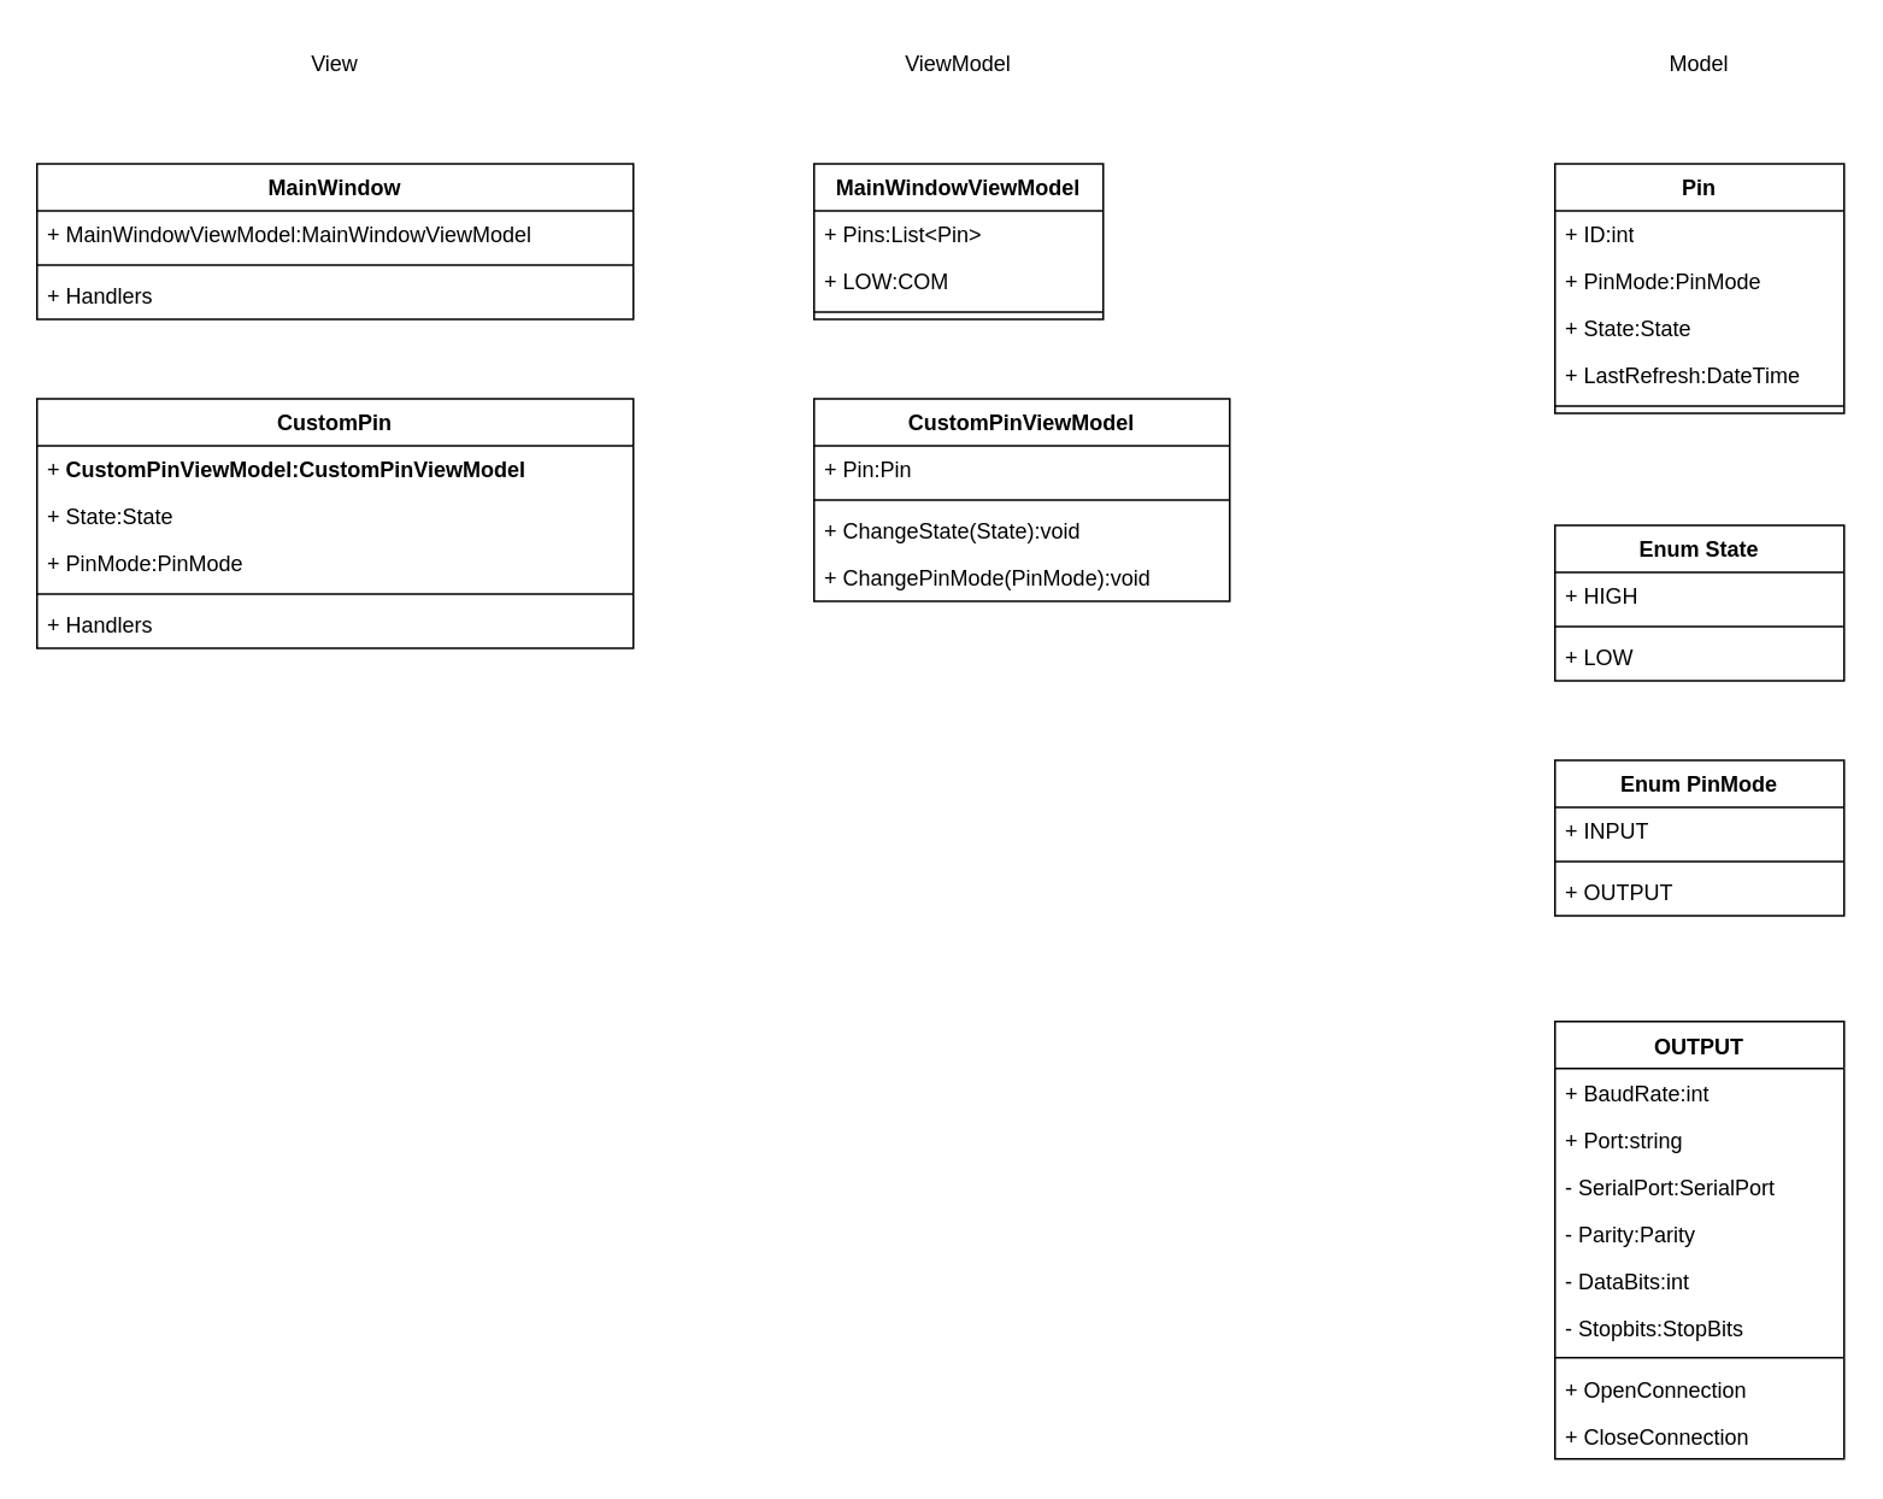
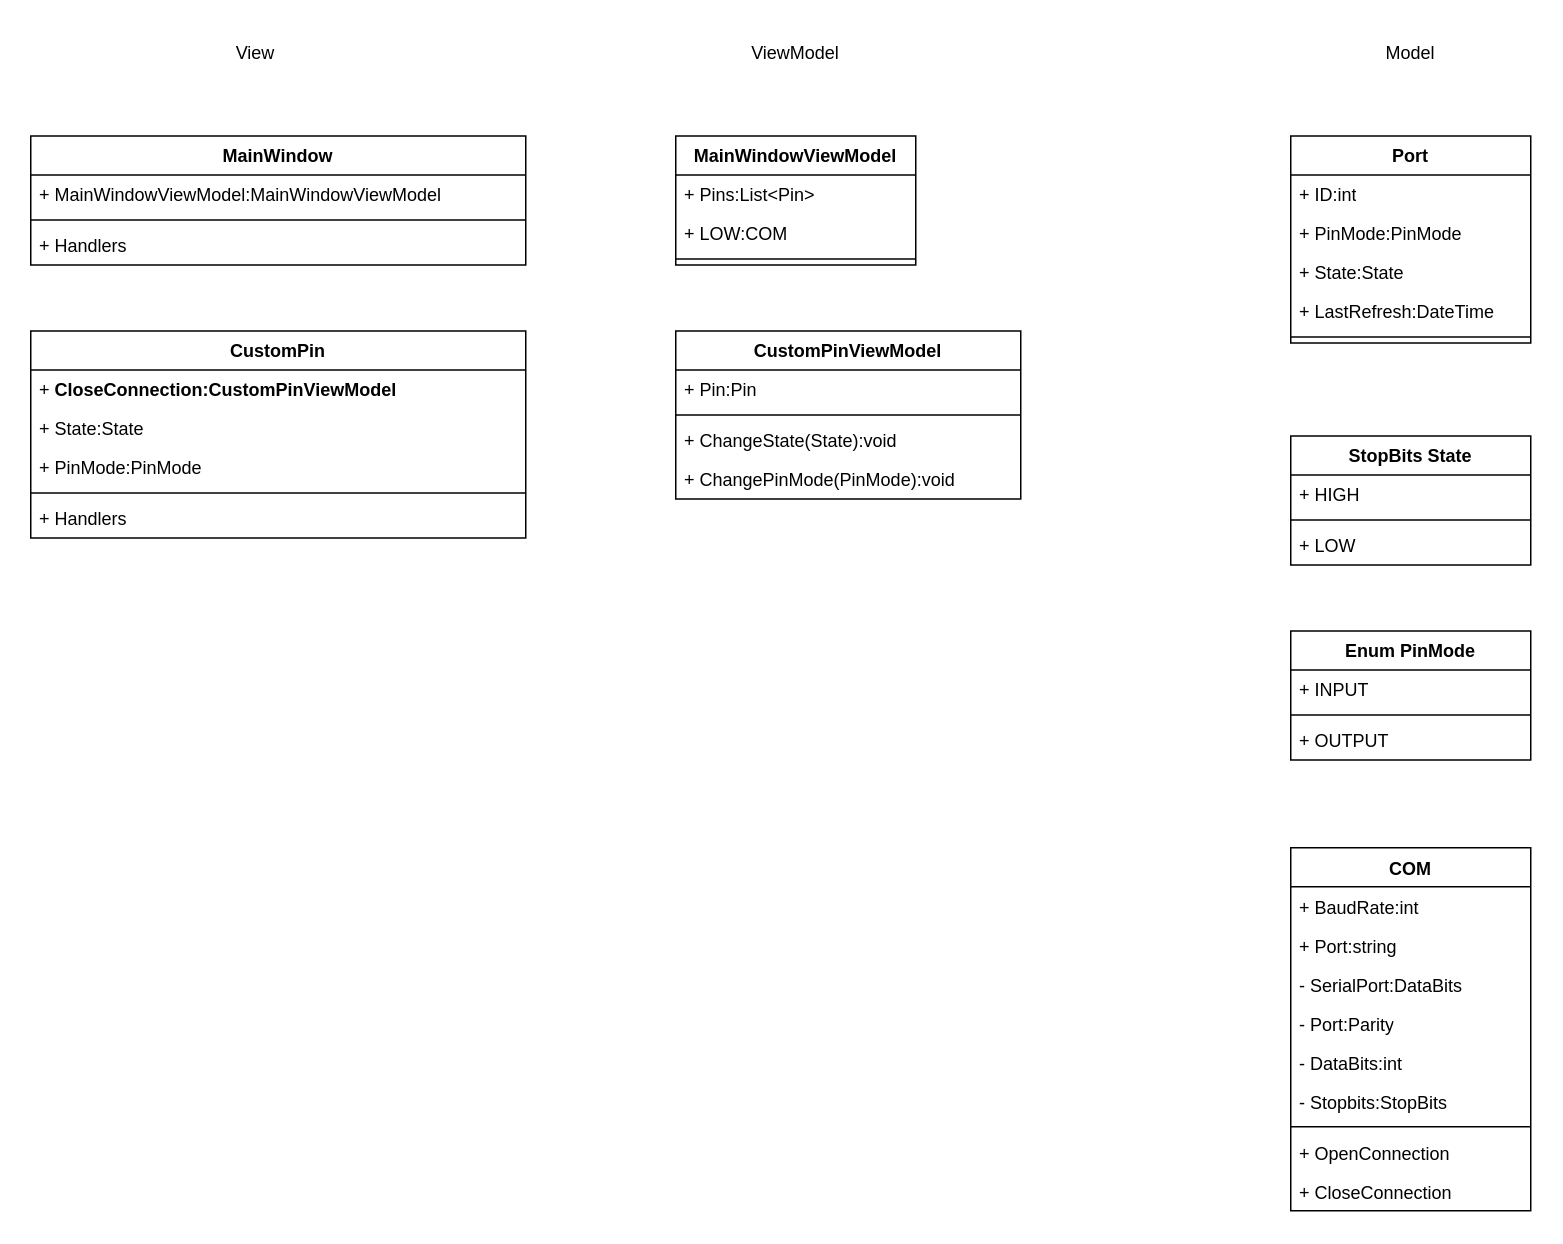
- <mxCell id="45" value="View" style="text;html=1;align=center;verticalAlign=middle;whiteSpace=wrap;rounded=0;" parent="1" vertex="1"><mxGeometry x="155" y="20" width="60" height="30" as="geometry" /></mxCell>
+ <mxCell id="45" value="View" style="text;html=1;align=center;verticalAlign=middle;whiteSpace=wrap;rounded=0;" parent="1" vertex="1"><mxGeometry x="140" y="20" width="60" height="30" as="geometry" /></mxCell>
- <mxCell id="6" value="Pin" style="swimlane;fontStyle=1;align=center;verticalAlign=top;childLayout=stackLayout;horizontal=1;startSize=26;horizontalStack=0;resizeParent=1;resizeParentMax=0;resizeLast=0;collapsible=1;marginBottom=0;whiteSpace=wrap;html=1;" parent="1" vertex="1"><mxGeometry x="860" y="90" width="160" height="138" as="geometry" /></mxCell>
+ <mxCell id="6" value="Port" style="swimlane;fontStyle=1;align=center;verticalAlign=top;childLayout=stackLayout;horizontal=1;startSize=26;horizontalStack=0;resizeParent=1;resizeParentMax=0;resizeLast=0;collapsible=1;marginBottom=0;whiteSpace=wrap;html=1;" parent="1" vertex="1"><mxGeometry x="860" y="90" width="160" height="138" as="geometry" /></mxCell>
- <mxCell id="35" value="+&amp;nbsp;&lt;span style=&quot;font-weight: 700; text-align: center;&quot;&gt;CustomPinViewModel:&lt;/span&gt;&lt;span style=&quot;font-weight: 700; text-align: center;&quot;&gt;CustomPinViewModel&lt;/span&gt;" style="text;strokeColor=none;fillColor=none;align=left;verticalAlign=top;spacingLeft=4;spacingRight=4;overflow=hidden;rotatable=0;points=[[0,0.5],[1,0.5]];portConstraint=eastwest;whiteSpace=wrap;html=1;" parent="34" vertex="1"><mxGeometry y="26" width="330" height="26" as="geometry" /></mxCell>
+ <mxCell id="35" value="+&amp;nbsp;&lt;span style=&quot;font-weight: 700; text-align: center;&quot;&gt;CloseConnection:&lt;/span&gt;&lt;span style=&quot;font-weight: 700; text-align: center;&quot;&gt;CustomPinViewModel&lt;/span&gt;" style="text;strokeColor=none;fillColor=none;align=left;verticalAlign=top;spacingLeft=4;spacingRight=4;overflow=hidden;rotatable=0;points=[[0,0.5],[1,0.5]];portConstraint=eastwest;whiteSpace=wrap;html=1;" parent="34" vertex="1"><mxGeometry y="26" width="330" height="26" as="geometry" /></mxCell>
- <mxCell id="16" value="Enum State" style="swimlane;fontStyle=1;align=center;verticalAlign=top;childLayout=stackLayout;horizontal=1;startSize=26;horizontalStack=0;resizeParent=1;resizeParentMax=0;resizeLast=0;collapsible=1;marginBottom=0;whiteSpace=wrap;html=1;" parent="1" vertex="1"><mxGeometry x="860" y="290" width="160" height="86" as="geometry" /></mxCell>
+ <mxCell id="16" value="StopBits State" style="swimlane;fontStyle=1;align=center;verticalAlign=top;childLayout=stackLayout;horizontal=1;startSize=26;horizontalStack=0;resizeParent=1;resizeParentMax=0;resizeLast=0;collapsible=1;marginBottom=0;whiteSpace=wrap;html=1;" parent="1" vertex="1"><mxGeometry x="860" y="290" width="160" height="86" as="geometry" /></mxCell>
- <mxCell id="20" value="OUTPUT" style="swimlane;fontStyle=1;align=center;verticalAlign=top;childLayout=stackLayout;horizontal=1;startSize=26;horizontalStack=0;resizeParent=1;resizeParentMax=0;resizeLast=0;collapsible=1;marginBottom=0;whiteSpace=wrap;html=1;" parent="1" vertex="1"><mxGeometry x="860" y="564.5" width="160" height="242" as="geometry" /></mxCell>
+ <mxCell id="20" value="COM" style="swimlane;fontStyle=1;align=center;verticalAlign=top;childLayout=stackLayout;horizontal=1;startSize=26;horizontalStack=0;resizeParent=1;resizeParentMax=0;resizeLast=0;collapsible=1;marginBottom=0;whiteSpace=wrap;html=1;" parent="1" vertex="1"><mxGeometry x="860" y="564.5" width="160" height="242" as="geometry" /></mxCell>
- <mxCell id="23" value="- SerialPort:SerialPort" style="text;strokeColor=none;fillColor=none;align=left;verticalAlign=top;spacingLeft=4;spacingRight=4;overflow=hidden;rotatable=0;points=[[0,0.5],[1,0.5]];portConstraint=eastwest;whiteSpace=wrap;html=1;" parent="20" vertex="1"><mxGeometry y="78" width="160" height="26" as="geometry" /></mxCell>
+ <mxCell id="23" value="- SerialPort:DataBits" style="text;strokeColor=none;fillColor=none;align=left;verticalAlign=top;spacingLeft=4;spacingRight=4;overflow=hidden;rotatable=0;points=[[0,0.5],[1,0.5]];portConstraint=eastwest;whiteSpace=wrap;html=1;" parent="20" vertex="1"><mxGeometry y="78" width="160" height="26" as="geometry" /></mxCell>
- <mxCell id="24" value="- Parity:Parity" style="text;strokeColor=none;fillColor=none;align=left;verticalAlign=top;spacingLeft=4;spacingRight=4;overflow=hidden;rotatable=0;points=[[0,0.5],[1,0.5]];portConstraint=eastwest;whiteSpace=wrap;html=1;" parent="20" vertex="1"><mxGeometry y="104" width="160" height="26" as="geometry" /></mxCell>
+ <mxCell id="24" value="- Port:Parity" style="text;strokeColor=none;fillColor=none;align=left;verticalAlign=top;spacingLeft=4;spacingRight=4;overflow=hidden;rotatable=0;points=[[0,0.5],[1,0.5]];portConstraint=eastwest;whiteSpace=wrap;html=1;" parent="20" vertex="1"><mxGeometry y="104" width="160" height="26" as="geometry" /></mxCell>
